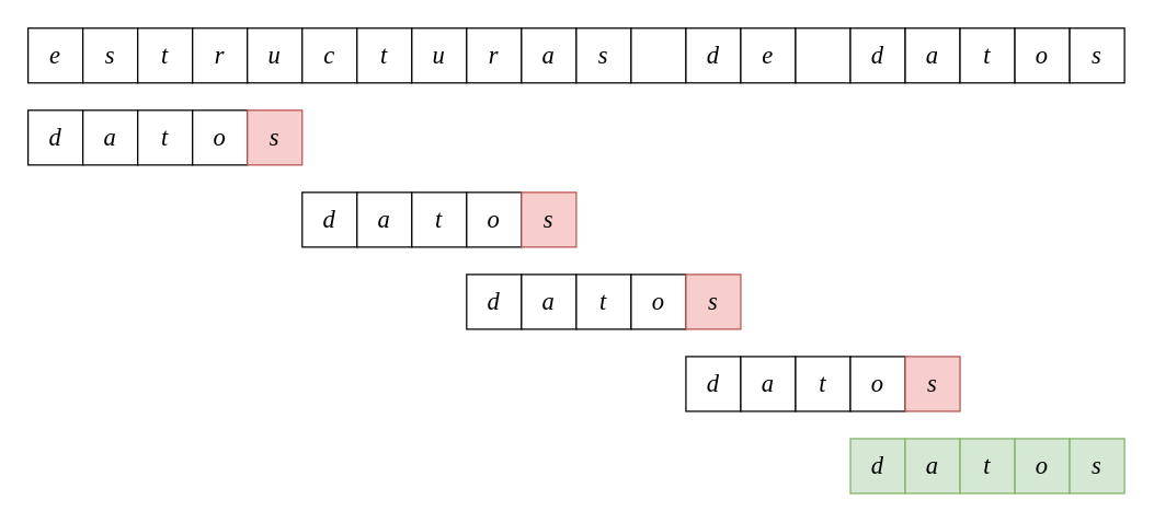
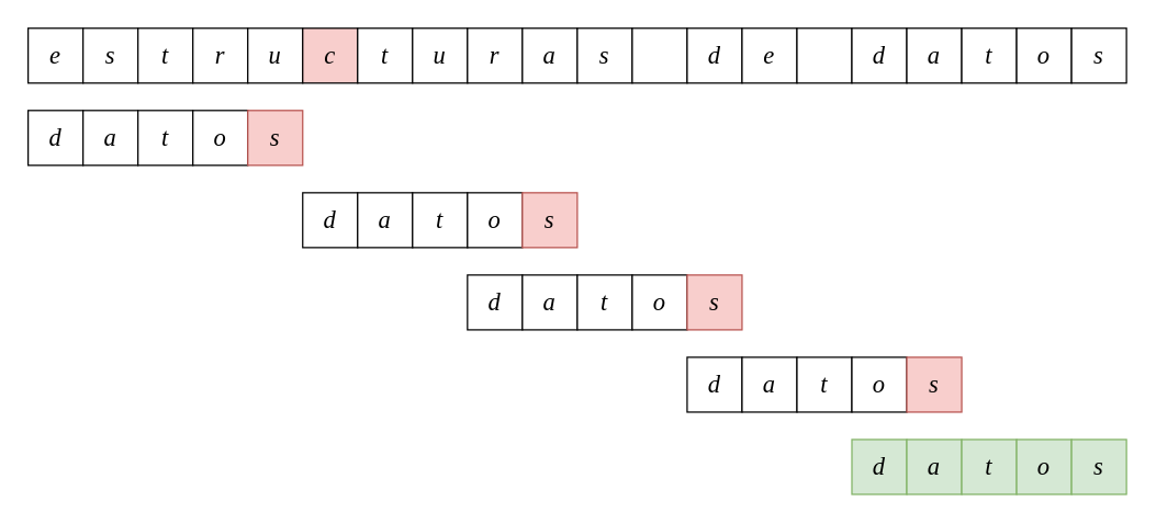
- <mxCell id="12" value="&lt;font face=&quot;cm&quot; style=&quot;font-size: 18px&quot;&gt;&lt;i&gt;c&lt;/i&gt;&lt;/font&gt;" style="whiteSpace=wrap;html=1;aspect=fixed;" vertex="1" parent="1"><mxGeometry x="220" y="20" width="40" height="40" as="geometry" /></mxCell>
+ <mxCell id="12" value="&lt;font face=&quot;cm&quot; style=&quot;font-size: 18px&quot;&gt;&lt;i&gt;c&lt;/i&gt;&lt;/font&gt;" style="whiteSpace=wrap;html=1;aspect=fixed;fillColor=#f8cecc;" vertex="1" parent="1"><mxGeometry x="220" y="20" width="40" height="40" as="geometry" /></mxCell>
